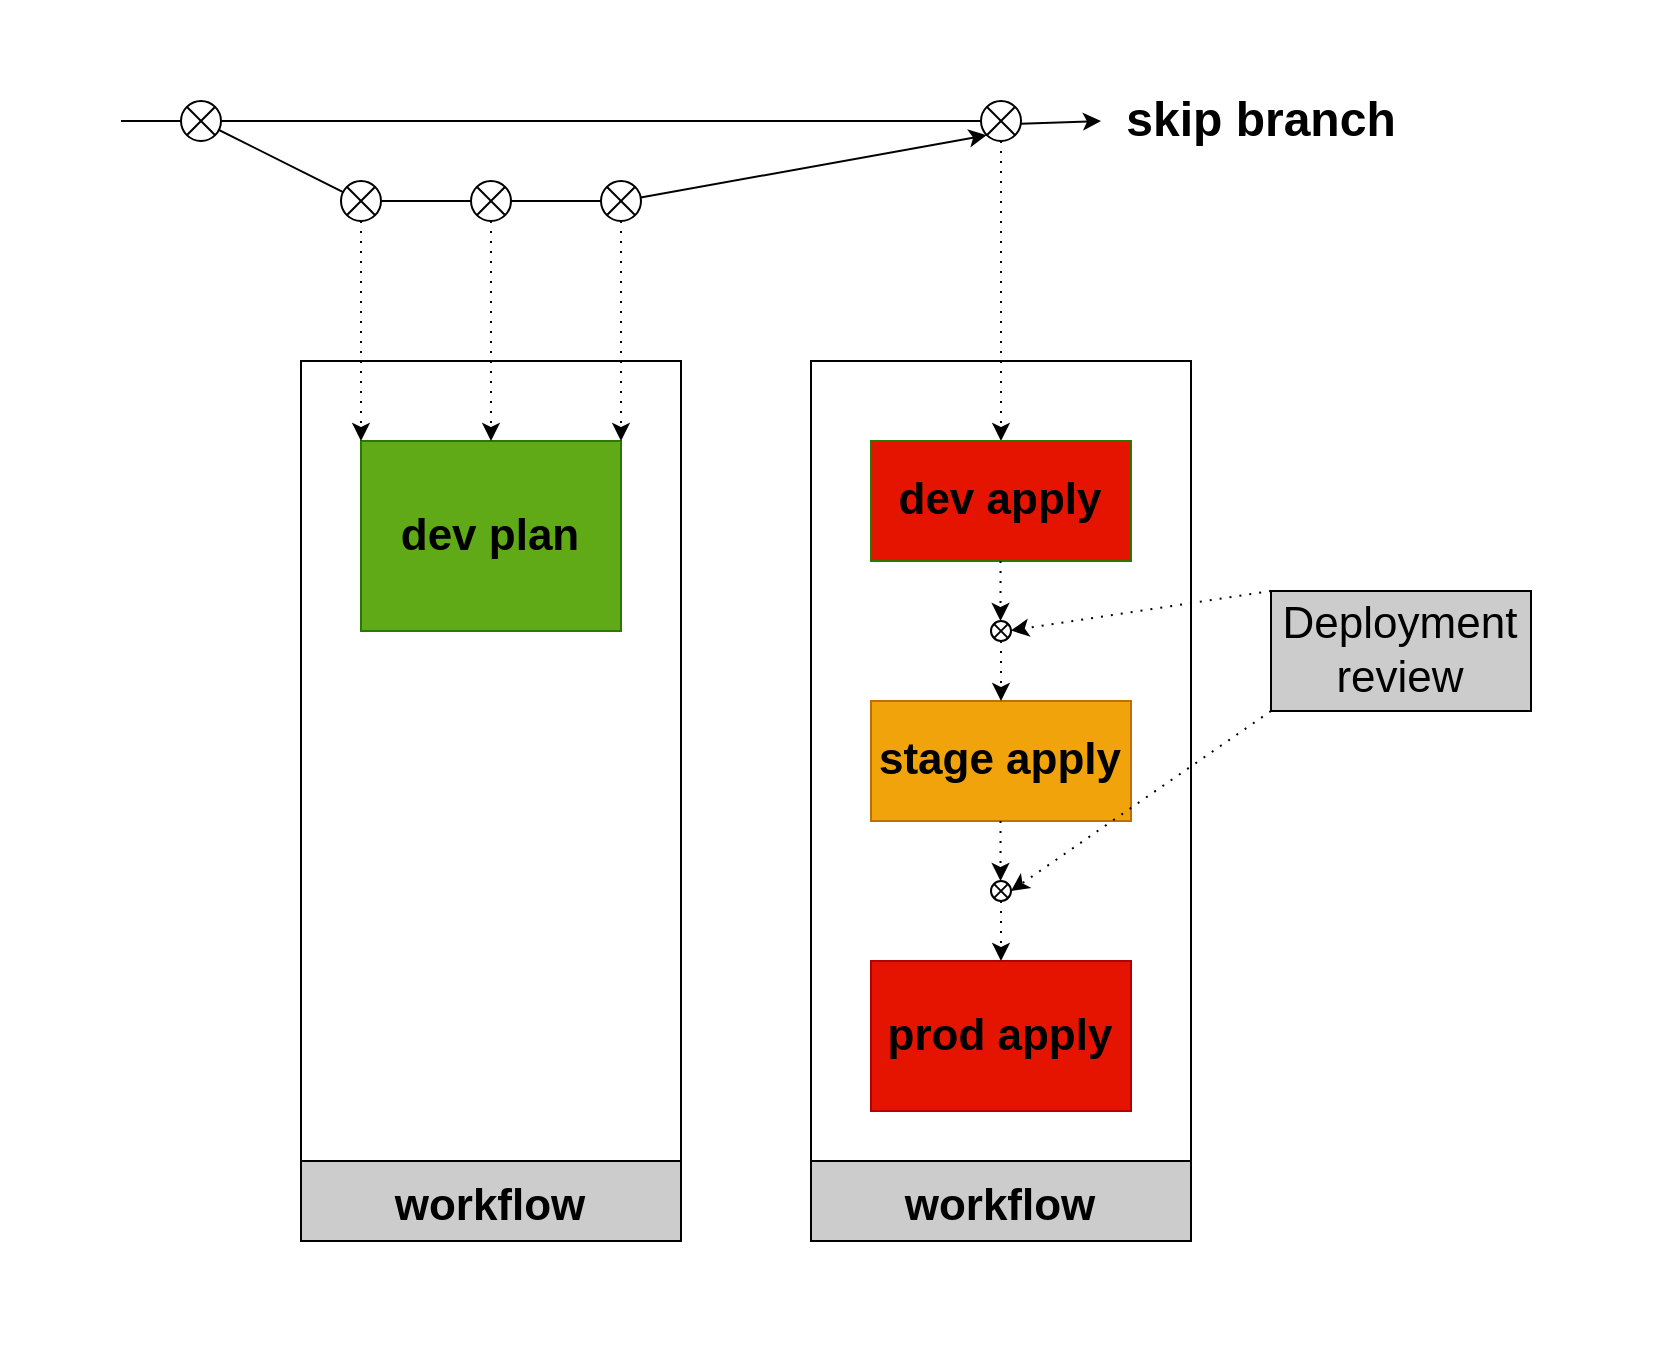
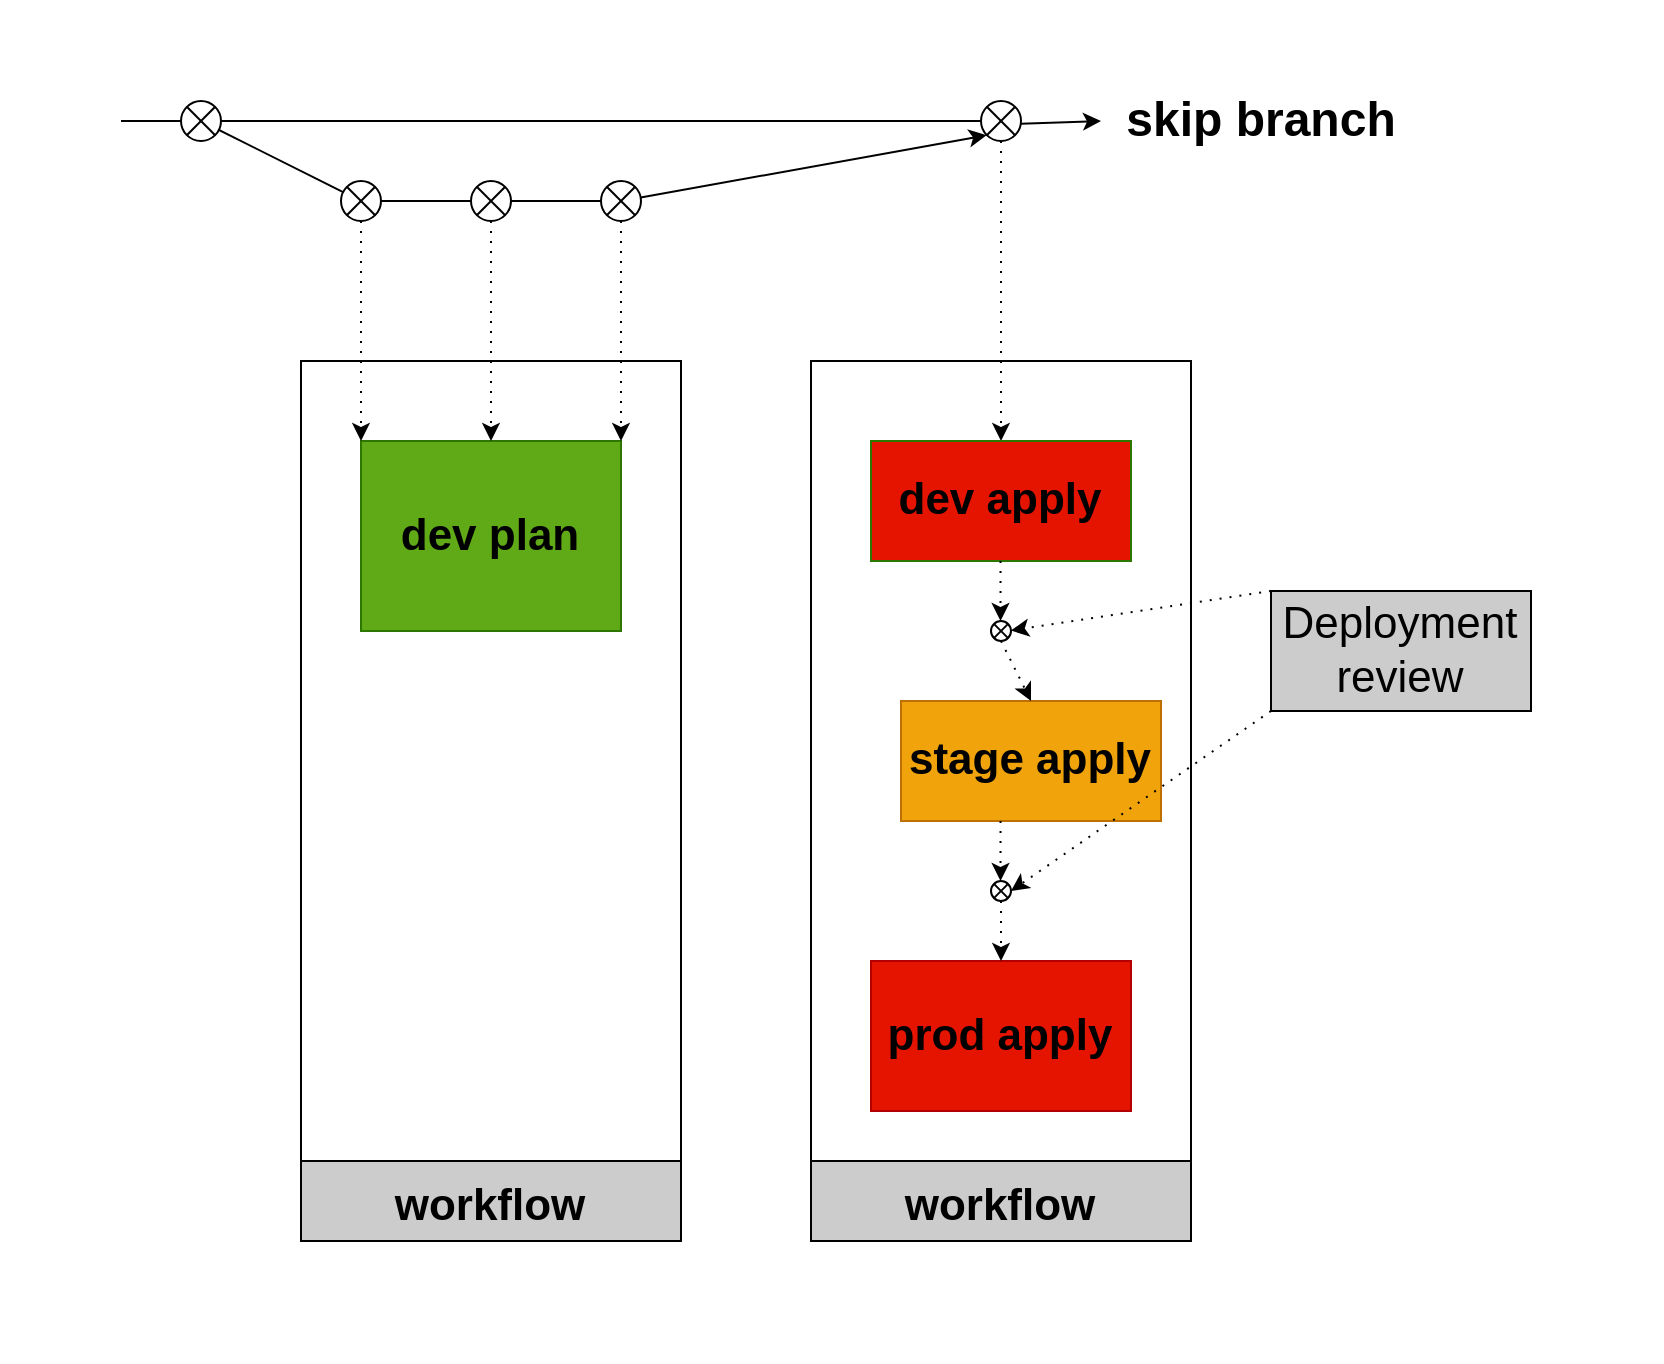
- <mxCell id="14" value="&lt;font style=&quot;font-size: 22px;&quot;&gt;&lt;b&gt;stage apply&lt;/b&gt;&lt;/font&gt;" style="rounded=0;whiteSpace=wrap;html=1;fillColor=#f0a30a;fontColor=#000000;strokeColor=#BD7000;" vertex="1" parent="1"><mxGeometry x="435" y="350" width="130" height="60" as="geometry" /></mxCell>
+ <mxCell id="14" value="&lt;font style=&quot;font-size: 22px;&quot;&gt;&lt;b&gt;stage apply&lt;/b&gt;&lt;/font&gt;" style="rounded=0;whiteSpace=wrap;html=1;fillColor=#f0a30a;fontColor=#000000;strokeColor=#BD7000;" vertex="1" parent="1"><mxGeometry x="450" y="350" width="130" height="60" as="geometry" /></mxCell>
